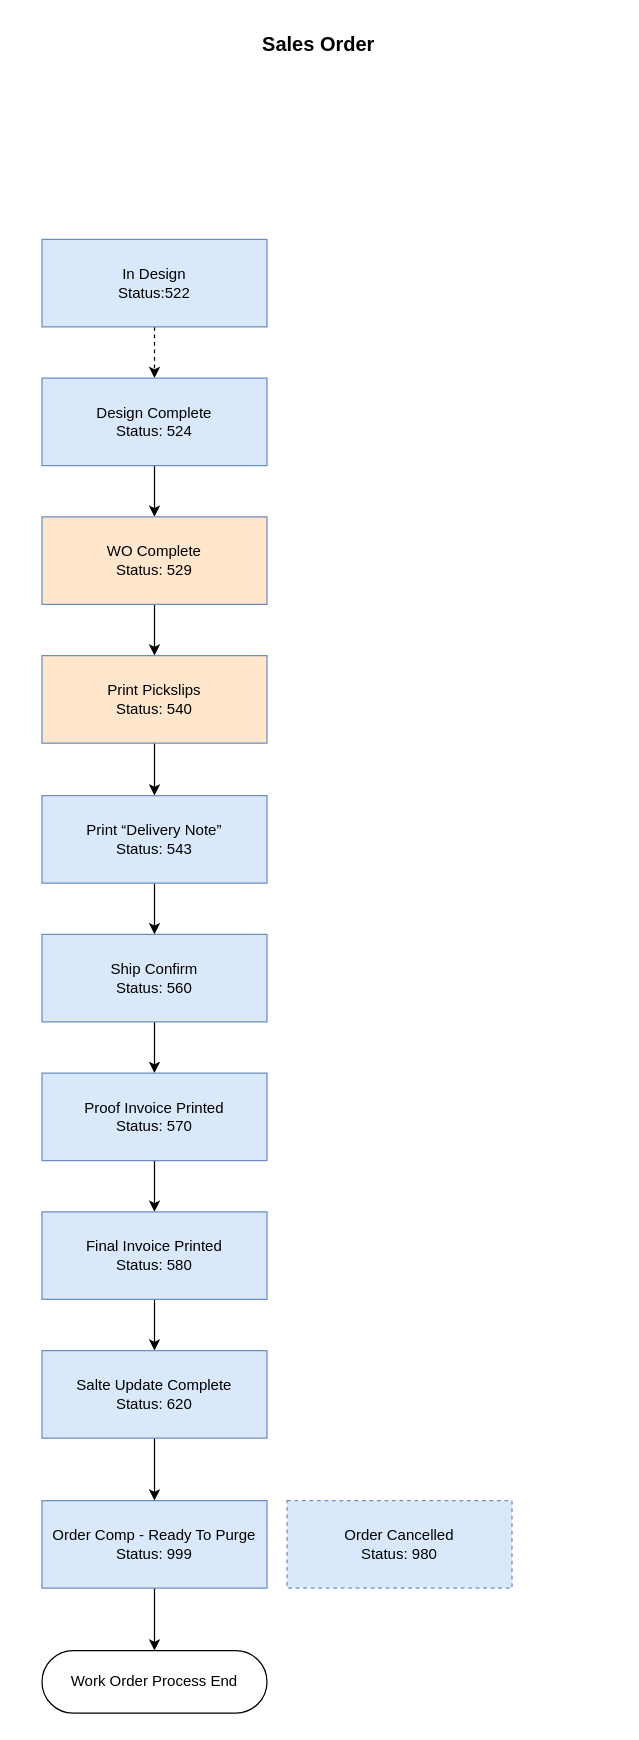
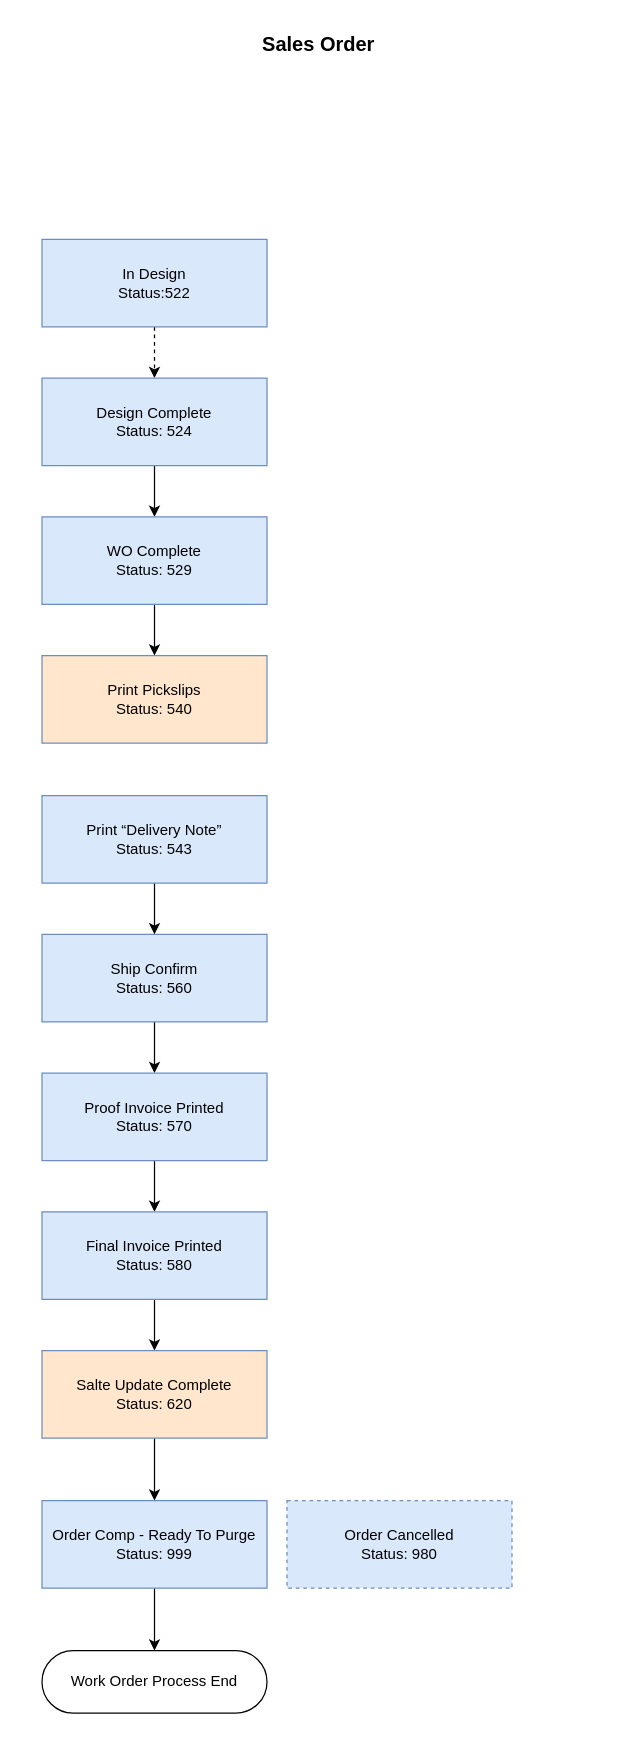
- <mxCell id="11" value="WO Complete&lt;br&gt;Status: 529" style="rounded=0;whiteSpace=wrap;html=1;fillColor=#ffe6cc;strokeColor=#6c8ebf;" parent="1" vertex="1"><mxGeometry x="33" y="413" width="180" height="70" as="geometry" /></mxCell>
+ <mxCell id="11" value="WO Complete&lt;br&gt;Status: 529" style="rounded=0;whiteSpace=wrap;html=1;fillColor=#dae8fc;strokeColor=#6c8ebf;" parent="1" vertex="1"><mxGeometry x="33" y="413" width="180" height="70" as="geometry" /></mxCell>
- <mxCell id="19" value="" style="edgeStyle=none;html=1;" edge="1" parent="1" source="20" target="24"><mxGeometry relative="1" as="geometry" /></mxCell>
- <mxCell id="22" value="Salte Update Complete&lt;br&gt;Status: 620" style="rounded=0;whiteSpace=wrap;html=1;fillColor=#dae8fc;strokeColor=#6c8ebf;" vertex="1" parent="1"><mxGeometry x="33" y="1080" width="180" height="70" as="geometry" /></mxCell>
+ <mxCell id="22" value="Salte Update Complete&lt;br&gt;Status: 620" style="rounded=0;whiteSpace=wrap;html=1;fillColor=#ffe6cc;strokeColor=#6c8ebf;" vertex="1" parent="1"><mxGeometry x="33" y="1080" width="180" height="70" as="geometry" /></mxCell>
